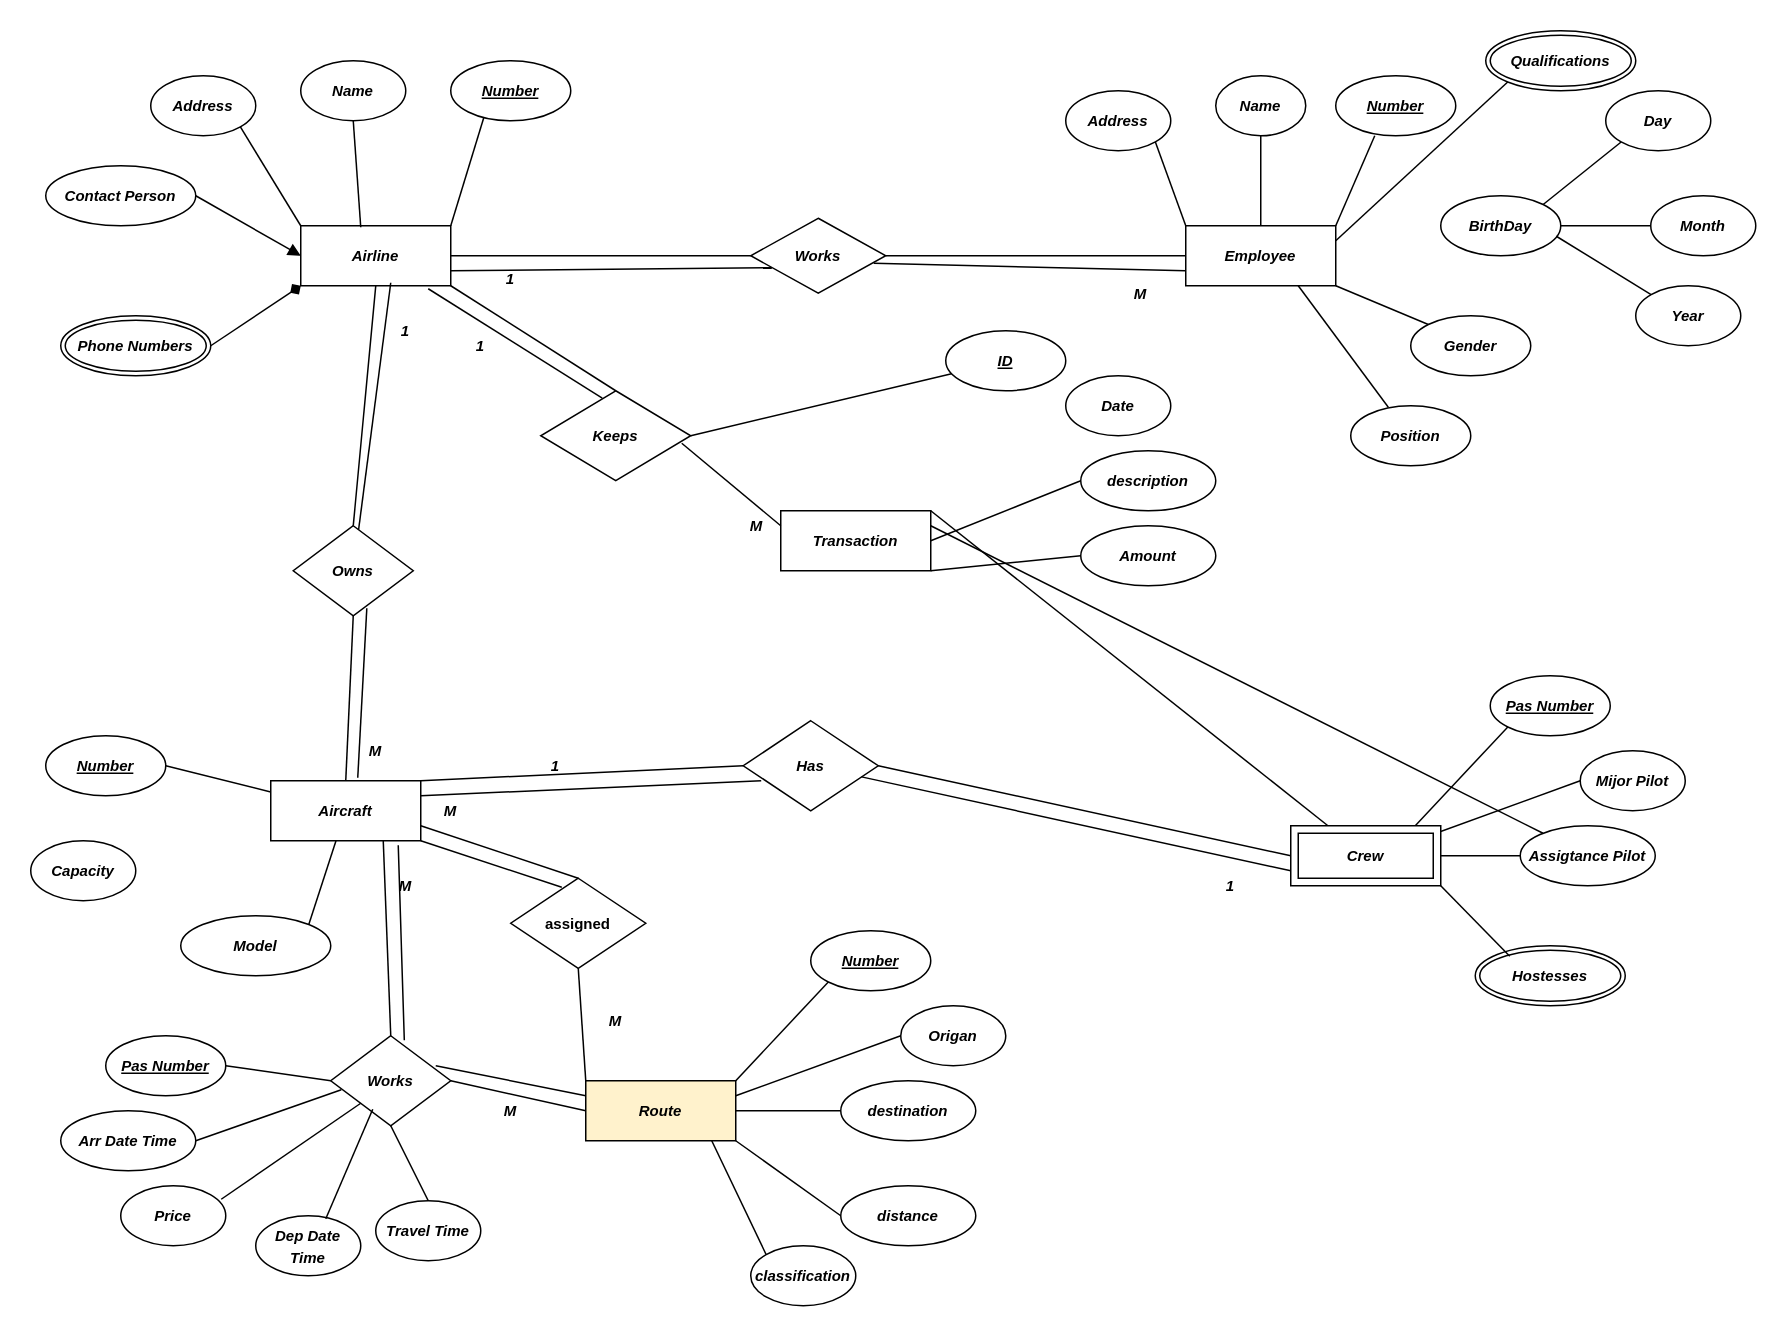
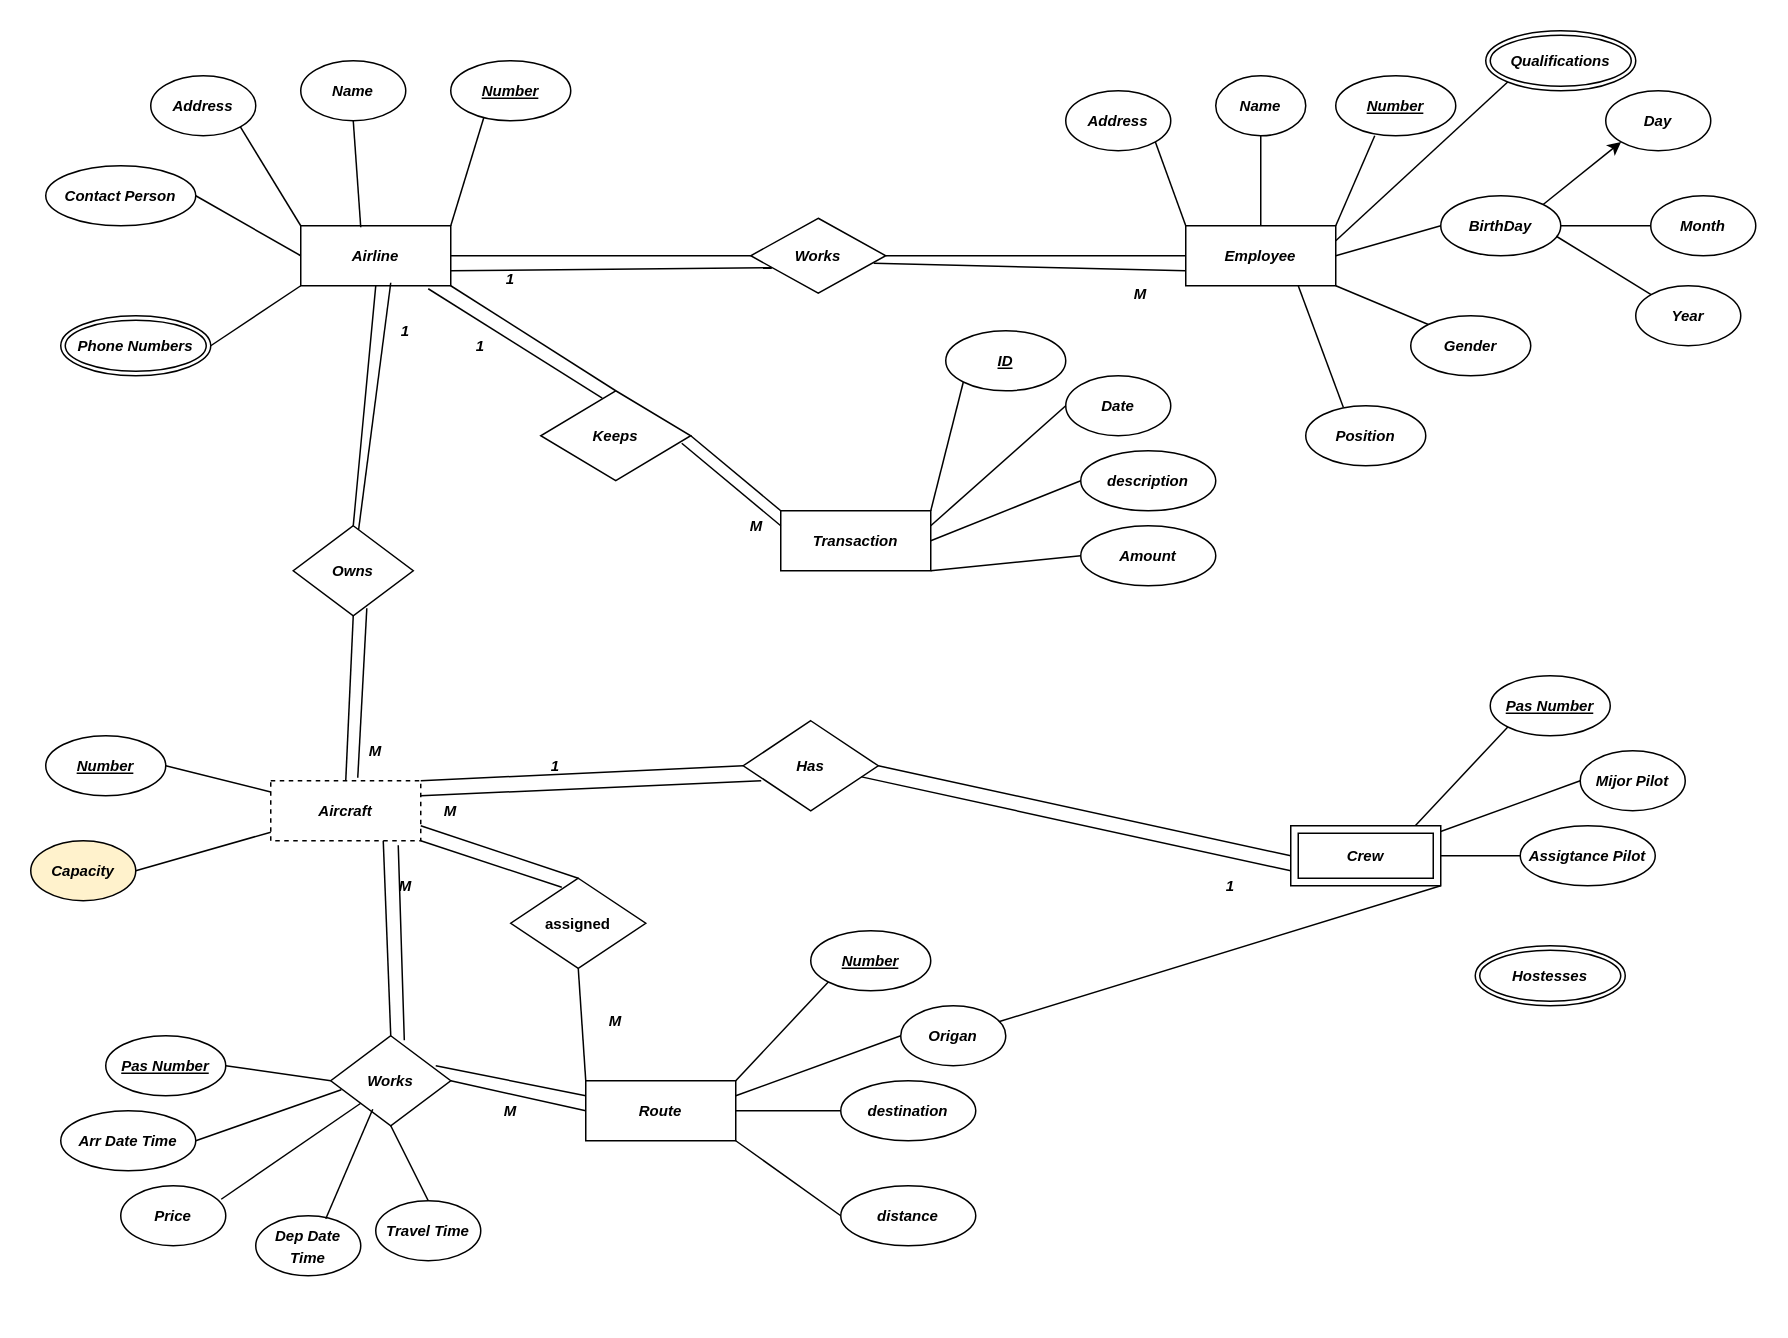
- <mxCell id="25" value="" style="endArrow=none;html=1;rounded=0;entryX=0;entryY=1;entryDx=0;entryDy=0;exitX=1;exitY=0;exitDx=0;exitDy=0;" edge="1" parent="1" source="20" target="22"><mxGeometry relative="1" as="geometry"><mxPoint x="820" y="230" as="sourcePoint" /><mxPoint x="980" y="230" as="targetPoint" /></mxGeometry></mxCell>
+ <mxCell id="25" value="" style="endArrow=classic;html=1;rounded=0;entryX=0;entryY=1;entryDx=0;entryDy=0;exitX=1;exitY=0;exitDx=0;exitDy=0;" edge="1" parent="1" source="20" target="22"><mxGeometry relative="1" as="geometry"><mxPoint x="820" y="230" as="sourcePoint" /><mxPoint x="980" y="230" as="targetPoint" /></mxGeometry></mxCell>
+ <mxCell id="21" value="" style="endArrow=none;html=1;rounded=0;entryX=0;entryY=0.5;entryDx=0;entryDy=0;exitX=1;exitY=0.5;exitDx=0;exitDy=0;" edge="1" parent="1" source="13" target="20"><mxGeometry relative="1" as="geometry"><mxPoint x="570" y="230" as="sourcePoint" /><mxPoint x="730" y="230" as="targetPoint" /></mxGeometry></mxCell>
- <mxCell id="9" value="" style="endArrow=block;html=1;rounded=0;exitX=1;exitY=0.5;exitDx=0;exitDy=0;entryX=0;entryY=0.5;entryDx=0;entryDy=0;" edge="1" parent="1" source="6" target="2"><mxGeometry relative="1" as="geometry"><mxPoint x="280" y="230" as="sourcePoint" /><mxPoint x="440" y="230" as="targetPoint" /></mxGeometry></mxCell>
+ <mxCell id="9" value="" style="endArrow=none;html=1;rounded=0;exitX=1;exitY=0.5;exitDx=0;exitDy=0;entryX=0;entryY=0.5;entryDx=0;entryDy=0;" edge="1" parent="1" source="6" target="2"><mxGeometry relative="1" as="geometry"><mxPoint x="280" y="230" as="sourcePoint" /><mxPoint x="440" y="230" as="targetPoint" /></mxGeometry></mxCell>
- <mxCell id="8" value="" style="endArrow=diamond;html=1;rounded=0;exitX=1;exitY=0.5;exitDx=0;exitDy=0;entryX=0;entryY=1;entryDx=0;entryDy=0;" edge="1" parent="1" source="7" target="2"><mxGeometry relative="1" as="geometry"><mxPoint x="280" y="230" as="sourcePoint" /><mxPoint x="440" y="230" as="targetPoint" /></mxGeometry></mxCell>
+ <mxCell id="8" value="" style="endArrow=none;html=1;rounded=0;exitX=1;exitY=0.5;exitDx=0;exitDy=0;entryX=0;entryY=1;entryDx=0;entryDy=0;" edge="1" parent="1" source="7" target="2"><mxGeometry relative="1" as="geometry"><mxPoint x="280" y="230" as="sourcePoint" /><mxPoint x="440" y="230" as="targetPoint" /></mxGeometry></mxCell>
- <mxCell id="115" value="" style="endArrow=none;html=1;rounded=0;exitX=1;exitY=0.5;exitDx=0;exitDy=0;" edge="1" parent="1" source="114" target="42"><mxGeometry relative="1" as="geometry"><mxPoint x="470" y="360" as="sourcePoint" /><mxPoint x="630" y="360" as="targetPoint" /></mxGeometry></mxCell>
+ <mxCell id="115" value="" style="endArrow=none;html=1;rounded=0;exitX=1;exitY=0.5;exitDx=0;exitDy=0;entryX=0;entryY=0;entryDx=0;entryDy=0;" edge="1" parent="1" source="114" target="41"><mxGeometry relative="1" as="geometry"><mxPoint x="470" y="360" as="sourcePoint" /><mxPoint x="630" y="360" as="targetPoint" /></mxGeometry></mxCell>
- <mxCell id="30" value="&lt;b&gt;&lt;i&gt;&lt;font style=&quot;font-size: 10px;&quot;&gt;Position&lt;/font&gt;&lt;/i&gt;&lt;/b&gt;" style="ellipse;whiteSpace=wrap;html=1;align=center;" vertex="1" parent="1"><mxGeometry x="900" y="270" width="80" height="40" as="geometry" /></mxCell>
+ <mxCell id="30" value="&lt;b&gt;&lt;i&gt;&lt;font style=&quot;font-size: 10px;&quot;&gt;Position&lt;/font&gt;&lt;/i&gt;&lt;/b&gt;" style="ellipse;whiteSpace=wrap;html=1;align=center;" vertex="1" parent="1"><mxGeometry x="870" y="270" width="80" height="40" as="geometry" /></mxCell>
- <mxCell id="46" value="" style="endArrow=none;html=1;rounded=0;exitX=1;exitY=0;exitDx=0;exitDy=0;" edge="1" parent="1" source="41" target="56"><mxGeometry relative="1" as="geometry"><mxPoint x="400" y="280" as="sourcePoint" /><mxPoint x="560" y="280" as="targetPoint" /></mxGeometry></mxCell>
+ <mxCell id="46" value="" style="endArrow=none;html=1;rounded=0;entryX=0;entryY=1;entryDx=0;entryDy=0;exitX=1;exitY=0;exitDx=0;exitDy=0;" edge="1" parent="1" source="41" target="42"><mxGeometry relative="1" as="geometry"><mxPoint x="400" y="280" as="sourcePoint" /><mxPoint x="560" y="280" as="targetPoint" /></mxGeometry></mxCell>
- <mxCell id="47" value="" style="endArrow=none;html=1;rounded=0;exitX=1;exitY=0.25;exitDx=0;exitDy=0;" edge="1" parent="1" source="41" target="51"><mxGeometry relative="1" as="geometry"><mxPoint x="400" y="280" as="sourcePoint" /><mxPoint x="560" y="280" as="targetPoint" /></mxGeometry></mxCell>
+ <mxCell id="47" value="" style="endArrow=none;html=1;rounded=0;entryX=0;entryY=0.5;entryDx=0;entryDy=0;exitX=1;exitY=0.25;exitDx=0;exitDy=0;" edge="1" parent="1" source="41" target="45"><mxGeometry relative="1" as="geometry"><mxPoint x="400" y="280" as="sourcePoint" /><mxPoint x="560" y="280" as="targetPoint" /></mxGeometry></mxCell>
- <mxCell id="34" value="&lt;b&gt;&lt;i&gt;&lt;font style=&quot;font-size: 10px;&quot;&gt;Aircraft&lt;/font&gt;&lt;/i&gt;&lt;/b&gt;" style="whiteSpace=wrap;html=1;align=center;" vertex="1" parent="1"><mxGeometry x="180" y="520" width="100" height="40" as="geometry" /></mxCell>
+ <mxCell id="34" value="&lt;b&gt;&lt;i&gt;&lt;font style=&quot;font-size: 10px;&quot;&gt;Aircraft&lt;/font&gt;&lt;/i&gt;&lt;/b&gt;" style="whiteSpace=wrap;html=1;align=center;dashed=1;" vertex="1" parent="1"><mxGeometry x="180" y="520" width="100" height="40" as="geometry" /></mxCell>
+ <mxCell id="38" value="" style="endArrow=none;html=1;rounded=0;exitX=1;exitY=0.5;exitDx=0;exitDy=0;" edge="1" parent="1" source="36" target="34"><mxGeometry relative="1" as="geometry"><mxPoint x="260" y="420" as="sourcePoint" /><mxPoint x="420" y="420" as="targetPoint" /></mxGeometry></mxCell>
- <mxCell id="36" value="&lt;b&gt;&lt;i&gt;&lt;font style=&quot;font-size: 10px;&quot;&gt;Capacity&lt;/font&gt;&lt;/i&gt;&lt;/b&gt;" style="ellipse;whiteSpace=wrap;html=1;align=center;" vertex="1" parent="1"><mxGeometry x="20" y="560" width="70" height="40" as="geometry" /></mxCell>
+ <mxCell id="36" value="&lt;b&gt;&lt;i&gt;&lt;font style=&quot;font-size: 10px;&quot;&gt;Capacity&lt;/font&gt;&lt;/i&gt;&lt;/b&gt;" style="ellipse;whiteSpace=wrap;html=1;align=center;fillColor=#fff2cc;" vertex="1" parent="1"><mxGeometry x="20" y="560" width="70" height="40" as="geometry" /></mxCell>
- <mxCell id="40" value="" style="endArrow=none;html=1;rounded=0;exitX=1;exitY=0;exitDx=0;exitDy=0;" edge="1" parent="1" source="39" target="34"><mxGeometry relative="1" as="geometry"><mxPoint x="300" y="440" as="sourcePoint" /><mxPoint x="460" y="440" as="targetPoint" /></mxGeometry></mxCell>
- <mxCell id="58" value="" style="endArrow=none;html=1;rounded=0;entryX=0.23;entryY=0.175;entryDx=0;entryDy=0;entryPerimeter=0;exitX=1;exitY=1;exitDx=0;exitDy=0;" edge="1" parent="1" source="56" target="57"><mxGeometry relative="1" as="geometry"><mxPoint x="693" y="610" as="sourcePoint" /><mxPoint x="853" y="610" as="targetPoint" /></mxGeometry></mxCell>
+ <mxCell id="58" value="" style="endArrow=none;html=1;rounded=0;exitX=1;exitY=1;exitDx=0;exitDy=0;" edge="1" parent="1" source="56" target="64"><mxGeometry relative="1" as="geometry"><mxPoint x="693" y="610" as="sourcePoint" /><mxPoint x="853" y="610" as="targetPoint" /></mxGeometry></mxCell>
- <mxCell id="39" value="&lt;b&gt;&lt;i&gt;&lt;font style=&quot;font-size: 10px;&quot;&gt;Model&lt;/font&gt;&lt;/i&gt;&lt;/b&gt;" style="ellipse;whiteSpace=wrap;html=1;align=center;" vertex="1" parent="1"><mxGeometry x="120" y="610" width="100" height="40" as="geometry" /></mxCell>
- <mxCell id="59" value="&lt;b&gt;&lt;i&gt;&lt;font style=&quot;font-size: 10px;&quot;&gt;Route&lt;/font&gt;&lt;/i&gt;&lt;/b&gt;" style="whiteSpace=wrap;html=1;align=center;fillColor=#fff2cc;" vertex="1" parent="1"><mxGeometry x="390" y="720" width="100" height="40" as="geometry" /></mxCell>
+ <mxCell id="59" value="&lt;b&gt;&lt;i&gt;&lt;font style=&quot;font-size: 10px;&quot;&gt;Route&lt;/font&gt;&lt;/i&gt;&lt;/b&gt;" style="whiteSpace=wrap;html=1;align=center;" vertex="1" parent="1"><mxGeometry x="390" y="720" width="100" height="40" as="geometry" /></mxCell>
- <mxCell id="69" value="" style="endArrow=none;html=1;rounded=0;entryX=0;entryY=0;entryDx=0;entryDy=0;exitX=0.84;exitY=1;exitDx=0;exitDy=0;exitPerimeter=0;" edge="1" parent="1" source="59" target="61"><mxGeometry relative="1" as="geometry"><mxPoint x="270" y="660" as="sourcePoint" /><mxPoint x="430" y="660" as="targetPoint" /></mxGeometry></mxCell>
- <mxCell id="61" value="&lt;span style=&quot;font-size: 10px;&quot;&gt;&lt;b&gt;&lt;i&gt;classification&lt;/i&gt;&lt;/b&gt;&lt;/span&gt;" style="ellipse;whiteSpace=wrap;html=1;align=center;" vertex="1" parent="1"><mxGeometry x="500" y="830" width="70" height="40" as="geometry" /></mxCell>
